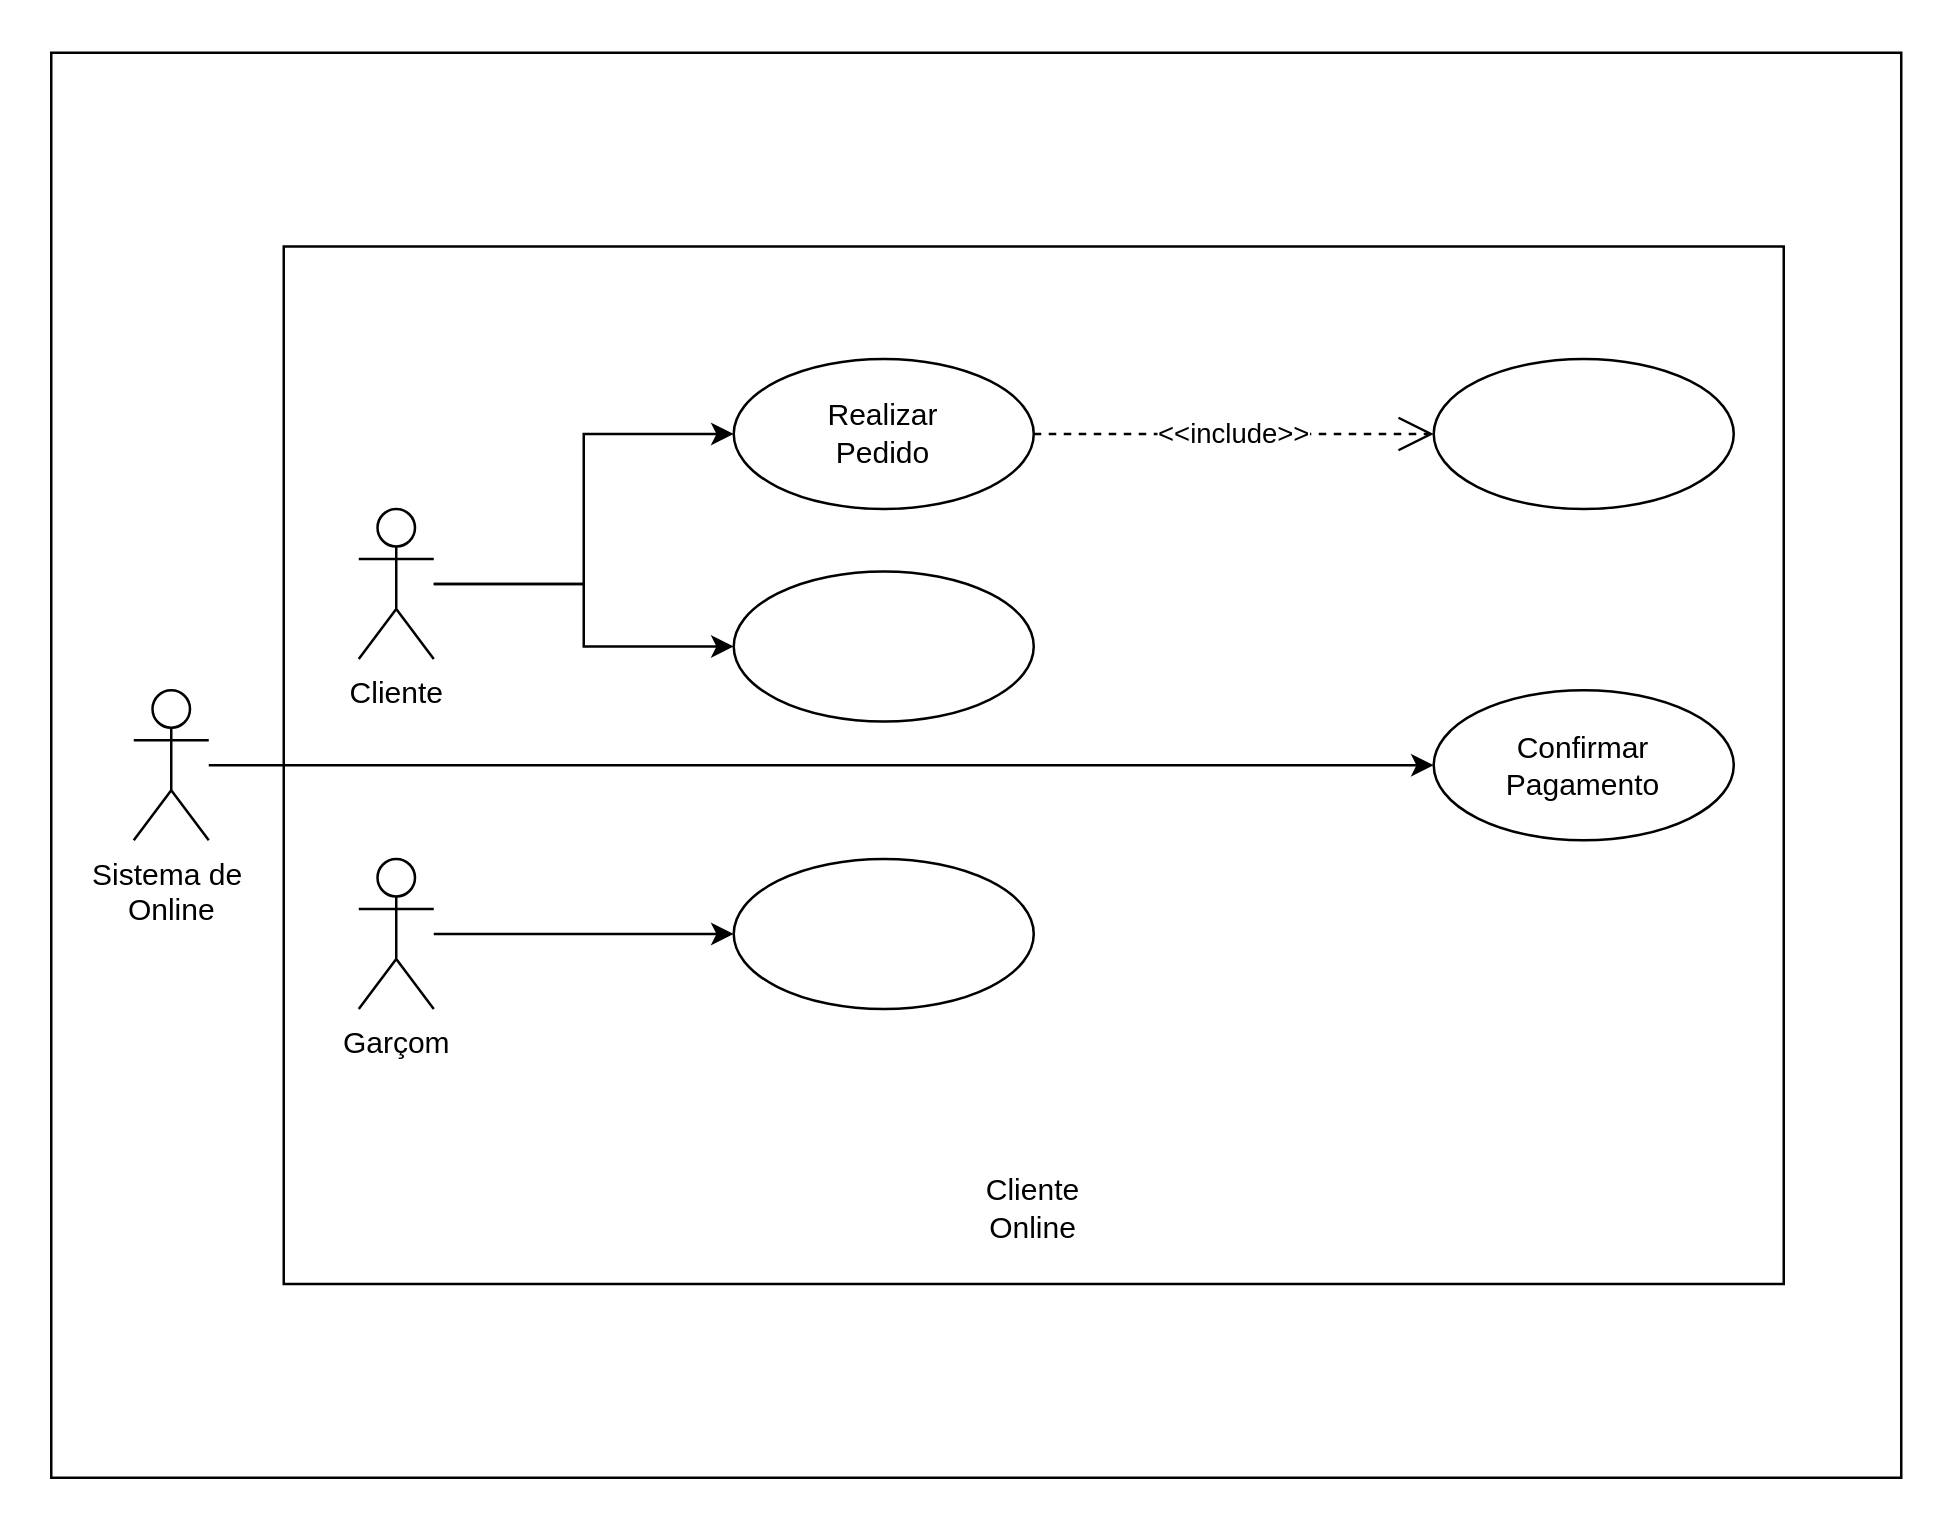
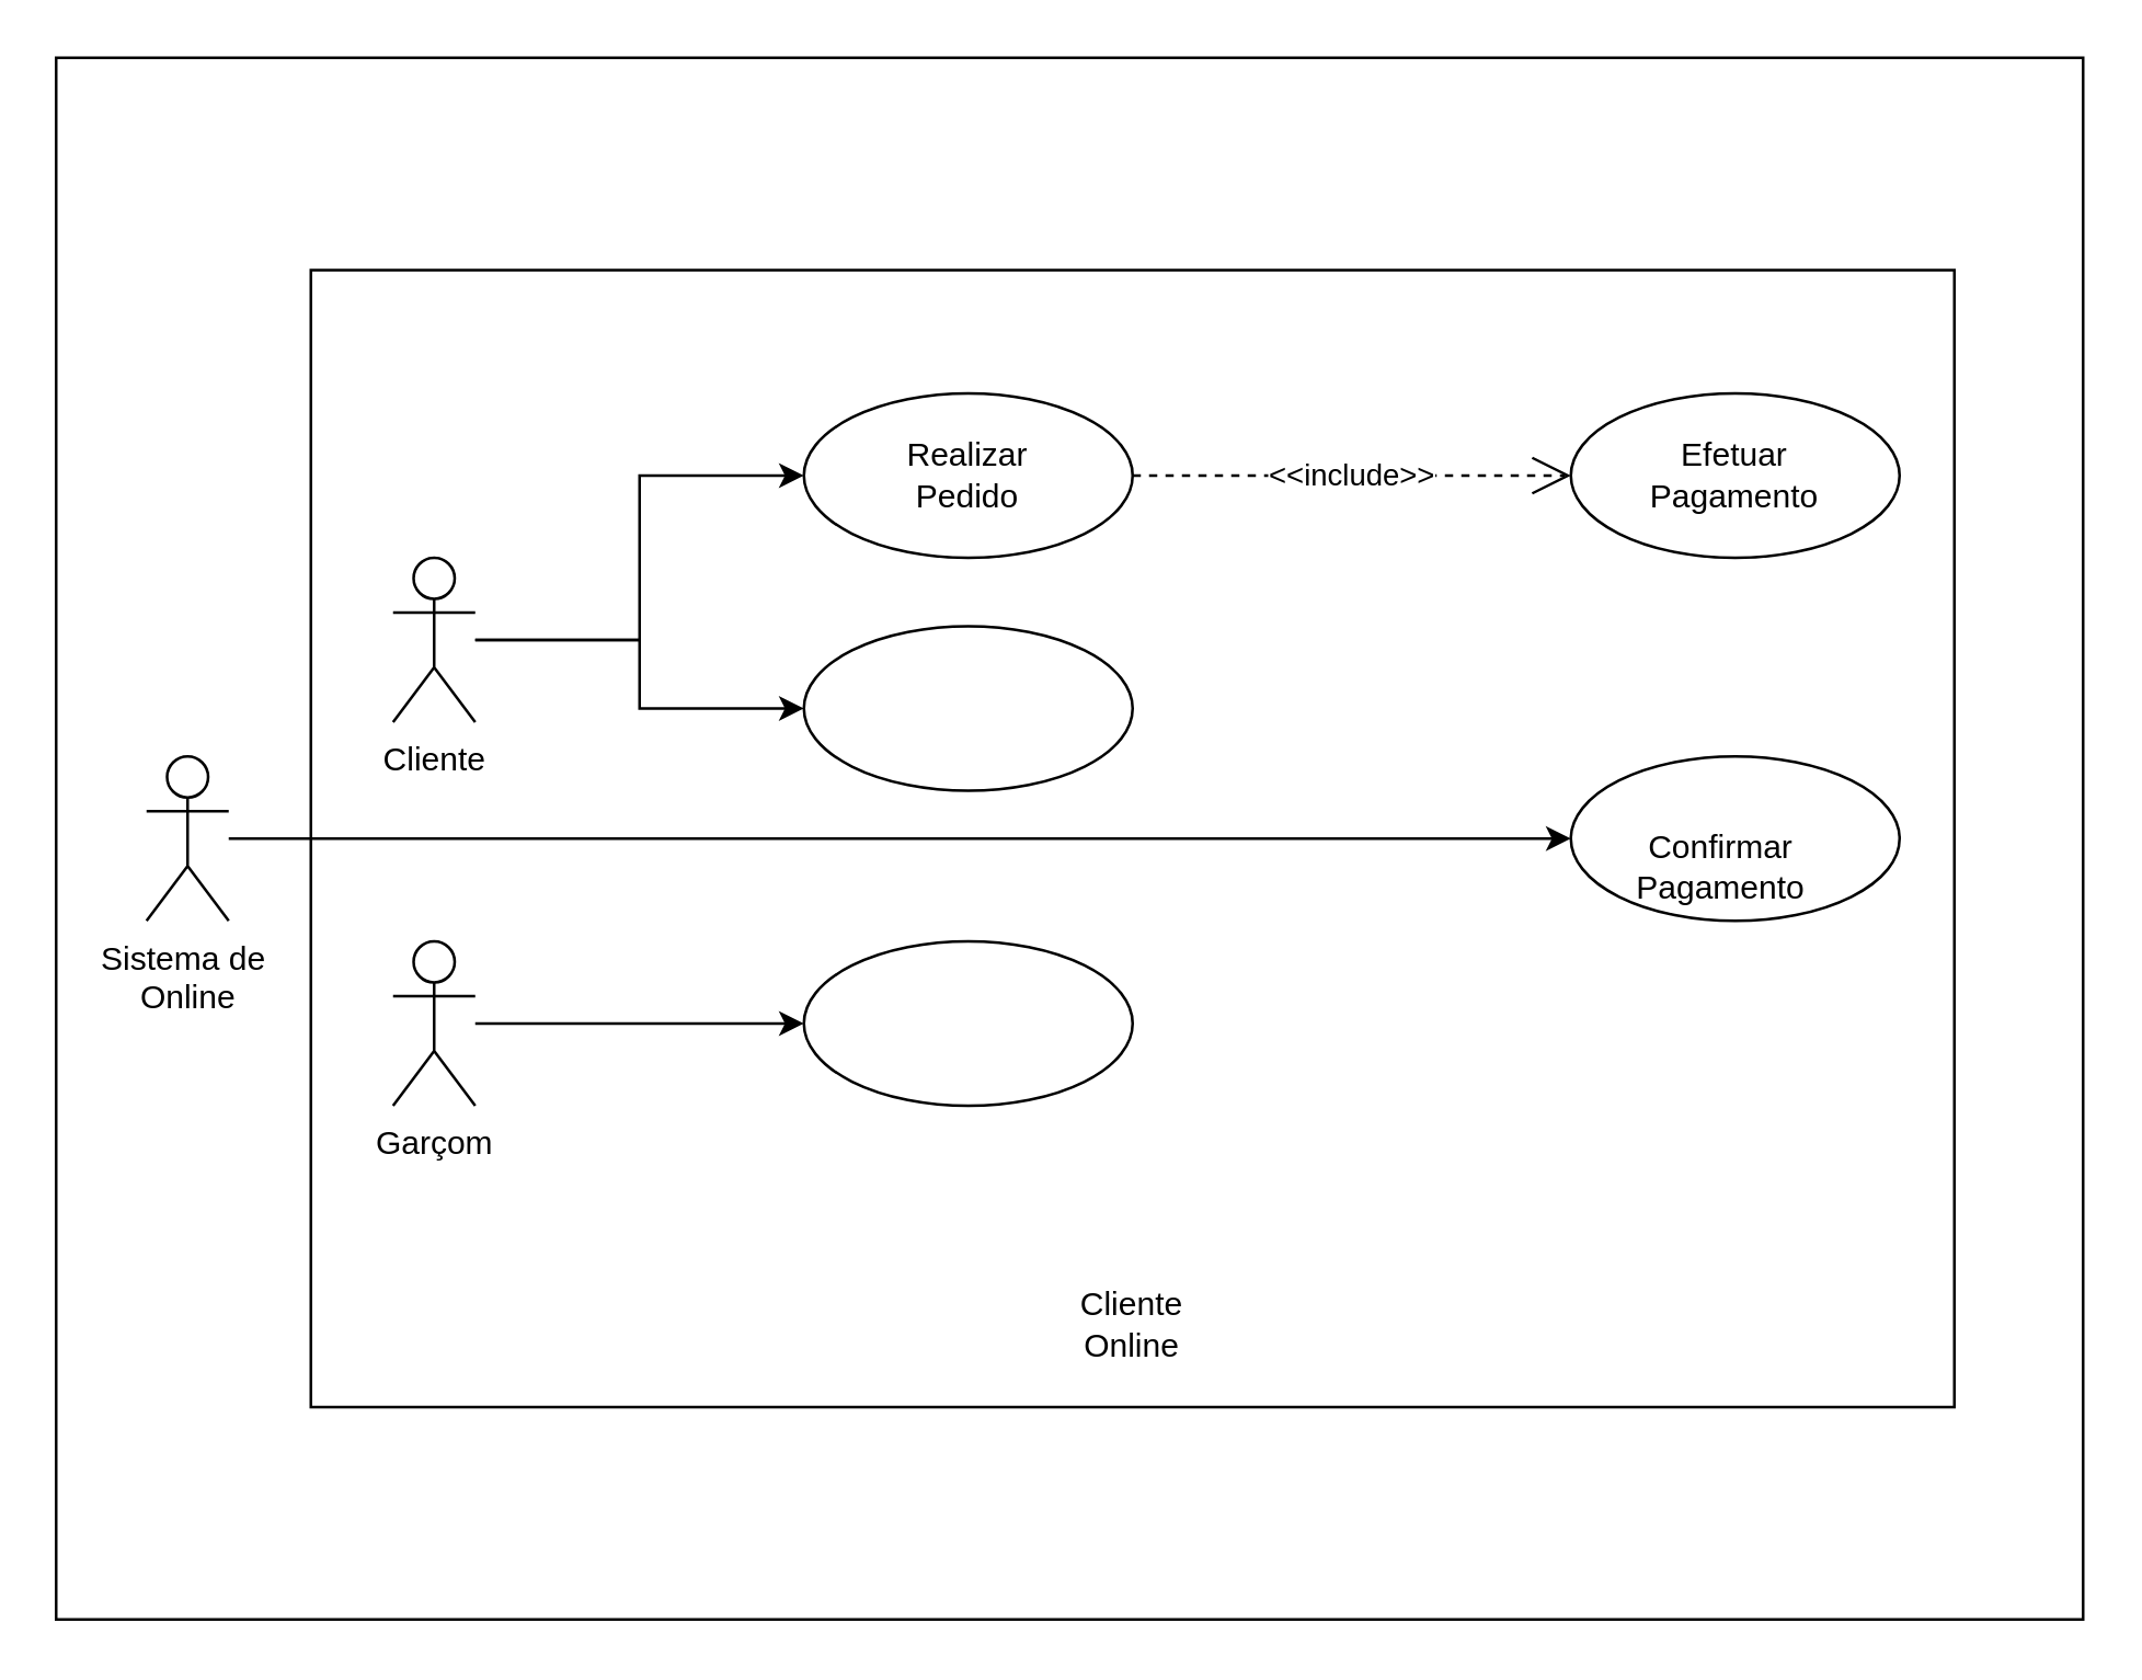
+ <mxCell id="10" value="Efetuar Pagamento" style="text;html=1;align=center;verticalAlign=middle;whiteSpace=wrap;rounded=0;" vertex="1" parent="1"><mxGeometry x="603" y="158" width="60" height="30" as="geometry" /></mxCell>
- <mxCell id="20" value="Confirmar Pagamento" style="text;html=1;align=center;verticalAlign=middle;whiteSpace=wrap;rounded=0;" vertex="1" parent="1"><mxGeometry x="603" y="290.5" width="60" height="30" as="geometry" /></mxCell>
+ <mxCell id="20" value="Confirmar Pagamento" style="text;html=1;align=center;verticalAlign=middle;whiteSpace=wrap;rounded=0;" vertex="1" parent="1"><mxGeometry x="598" y="300.5" width="60" height="30" as="geometry" /></mxCell>
